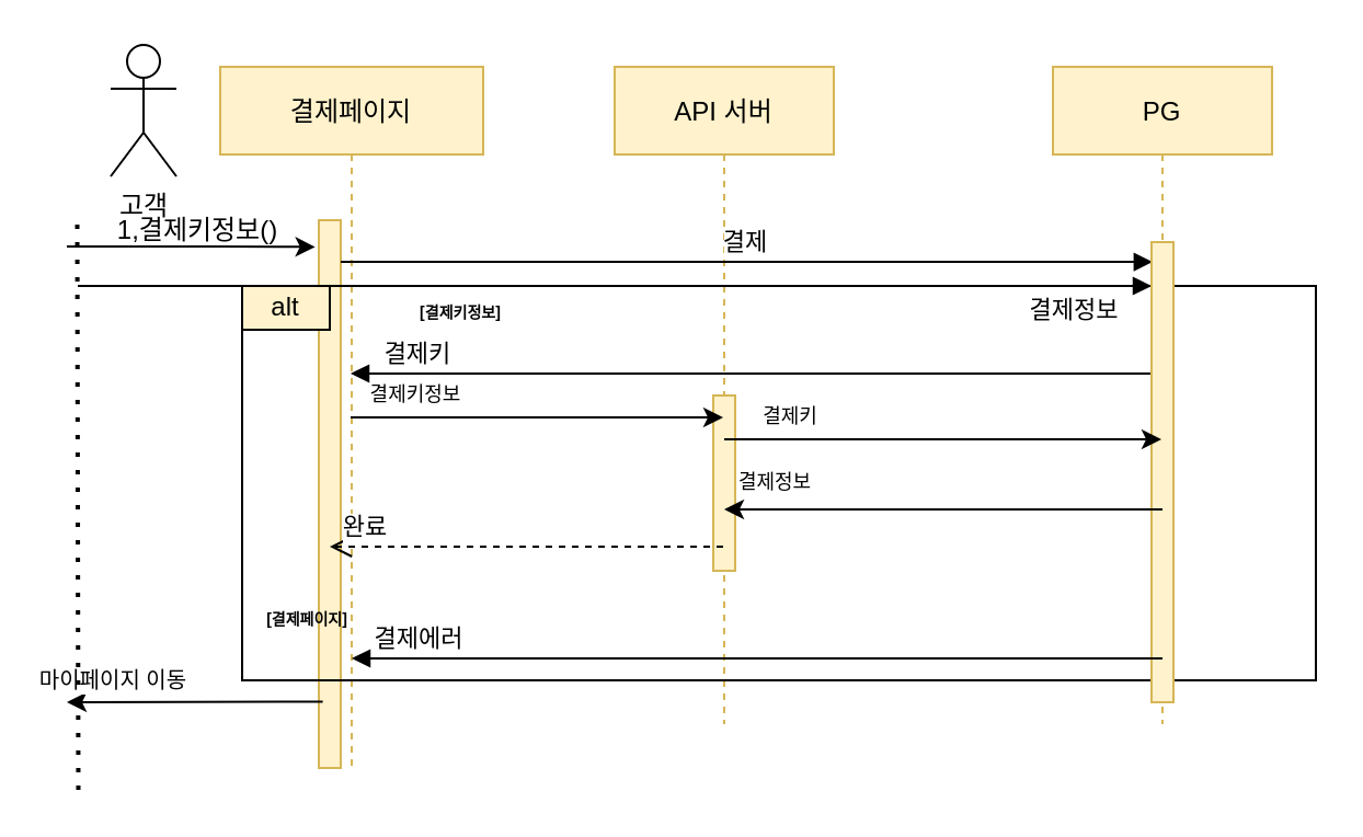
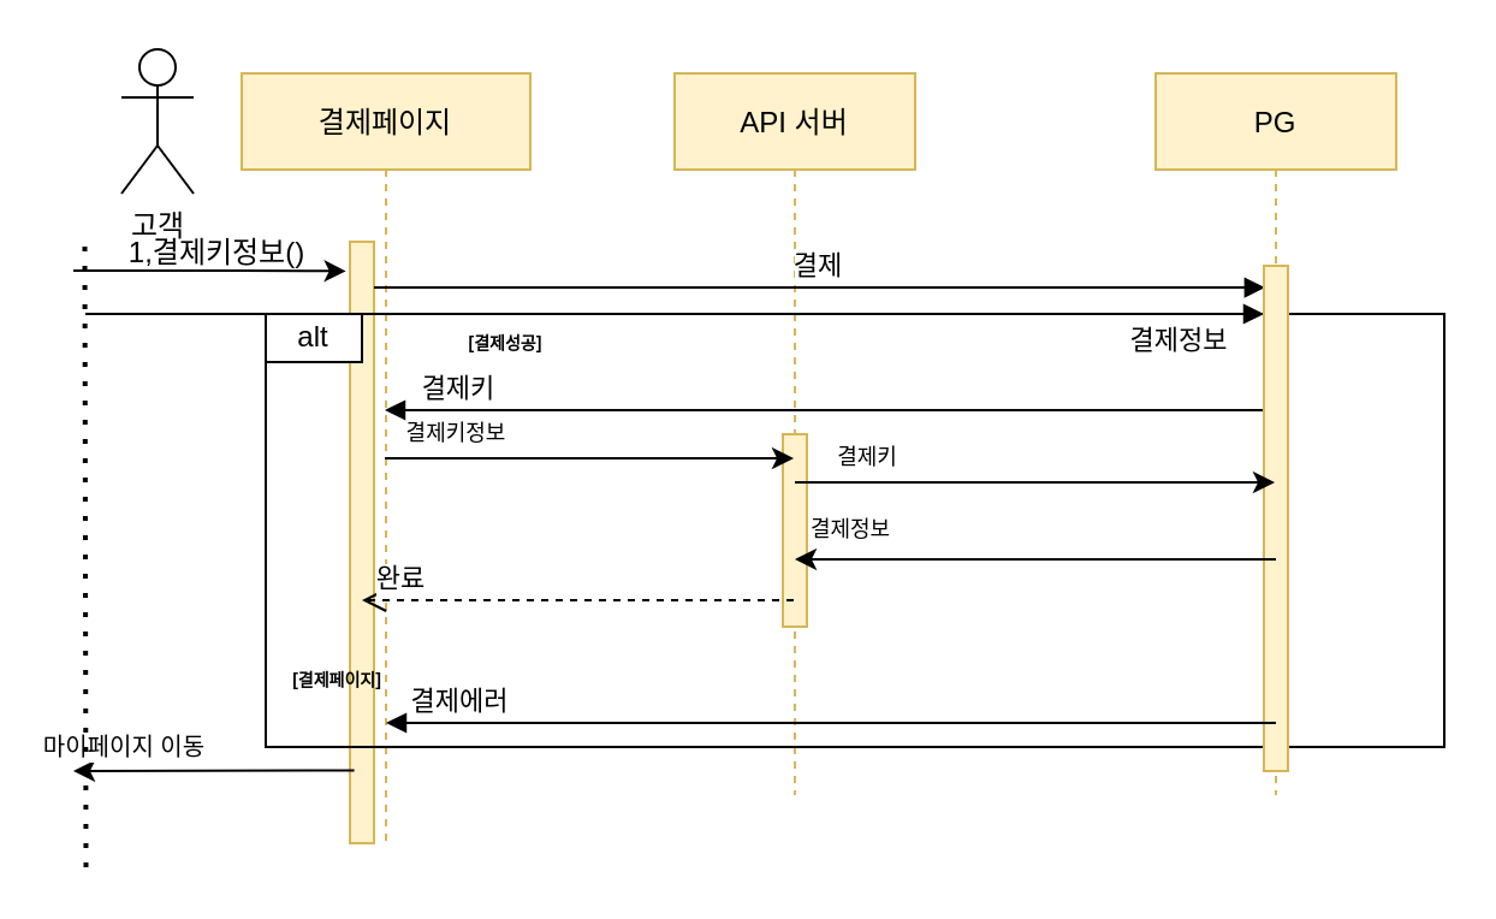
- <mxCell id="20" value="alt" style="rounded=0;whiteSpace=wrap;html=1;fillColor=#fff2cc;" parent="1" vertex="1"><mxGeometry x="110" y="130" width="40" height="20" as="geometry" /></mxCell>
+ <mxCell id="20" value="alt" style="rounded=0;whiteSpace=wrap;html=1;fillColor=#FFFFFF;" parent="1" vertex="1"><mxGeometry x="110" y="130" width="40" height="20" as="geometry" /></mxCell>
- <mxCell id="5" value="&lt;b style=&quot;font-size: 7px;&quot;&gt;&lt;font style=&quot;font-size: 7px;&quot;&gt;[&lt;/font&gt;&lt;font style=&quot;font-size: 7px;&quot;&gt;결제키정보&lt;/font&gt;&lt;font style=&quot;font-size: 7px;&quot;&gt;]&lt;/font&gt;&lt;/b&gt;" style="text;html=1;strokeColor=none;fillColor=none;align=center;verticalAlign=middle;whiteSpace=wrap;rounded=0;fontSize=7;" parent="2" vertex="1"><mxGeometry x="80" y="100" width="60" height="25" as="geometry" /></mxCell>
+ <mxCell id="5" value="&lt;b style=&quot;font-size: 7px;&quot;&gt;&lt;font style=&quot;font-size: 7px;&quot;&gt;[&lt;/font&gt;&lt;font style=&quot;font-size: 7px;&quot;&gt;결제성공&lt;/font&gt;&lt;font style=&quot;font-size: 7px;&quot;&gt;]&lt;/font&gt;&lt;/b&gt;" style="text;html=1;strokeColor=none;fillColor=none;align=center;verticalAlign=middle;whiteSpace=wrap;rounded=0;fontSize=7;" parent="2" vertex="1"><mxGeometry x="80" y="100" width="60" height="25" as="geometry" /></mxCell>
